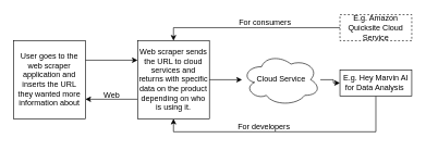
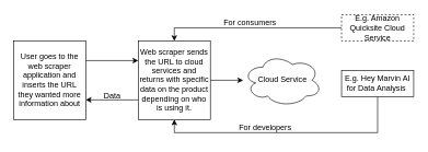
- <mxCell id="14" value="For consumers" style="text;html=1;align=center;verticalAlign=middle;resizable=0;points=[];autosize=1;strokeColor=none;fillColor=none;" vertex="1" parent="1"><mxGeometry x="355" y="20" width="100" height="30" as="geometry" /></mxCell>
+ <mxCell id="14" value="For consumers" style="text;html=1;align=center;verticalAlign=middle;resizable=0;points=[];autosize=1;strokeColor=none;fillColor=none;" vertex="1" parent="1"><mxGeometry x="330" y="20" width="100" height="30" as="geometry" /></mxCell>
- <mxCell id="6" style="edgeStyle=orthogonalEdgeStyle;rounded=0;orthogonalLoop=1;jettySize=auto;html=1;" edge="1" parent="1" source="7" target="11"><mxGeometry relative="1" as="geometry" /></mxCell>
- <mxCell id="15" value="Web" style="text;html=1;align=center;verticalAlign=middle;resizable=0;points=[];autosize=1;strokeColor=none;fillColor=none;" vertex="1" parent="1"><mxGeometry x="145" y="132" width="50" height="30" as="geometry" /></mxCell>
+ <mxCell id="15" value="Data" style="text;html=1;align=center;verticalAlign=middle;resizable=0;points=[];autosize=1;strokeColor=none;fillColor=none;" vertex="1" parent="1"><mxGeometry x="145" y="132" width="50" height="30" as="geometry" /></mxCell>
